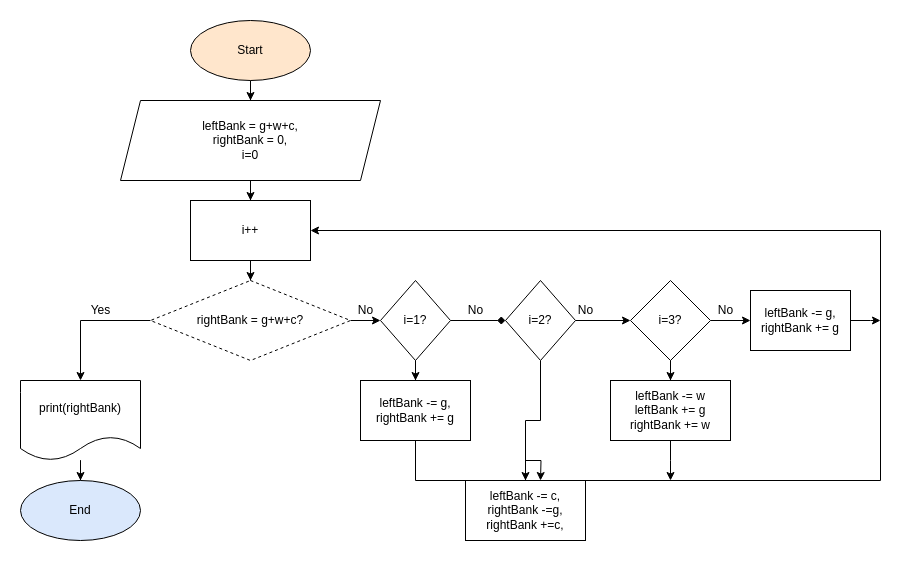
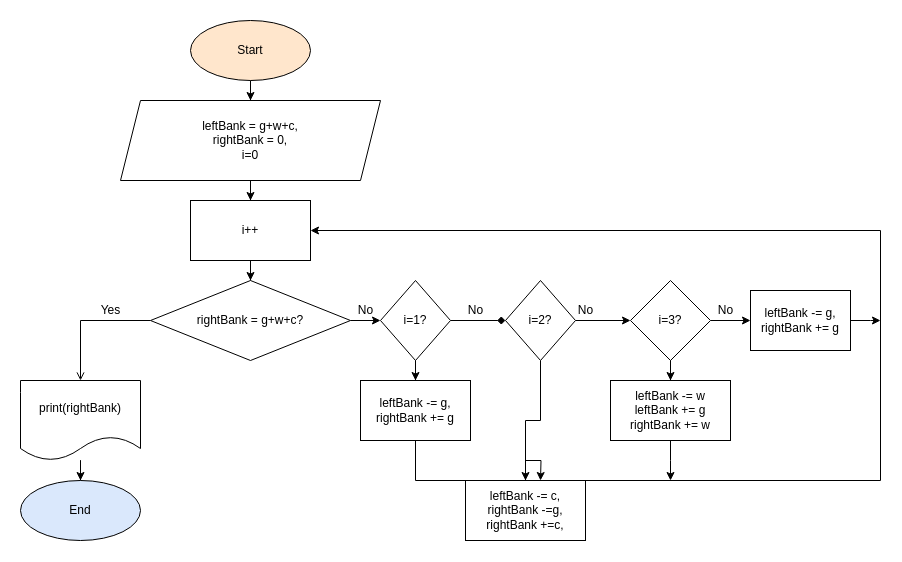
- <mxCell id="23" value="Yes" style="text;html=1;align=center;verticalAlign=middle;resizable=0;points=[];autosize=1;strokeColor=none;fillColor=none;" vertex="1" parent="1"><mxGeometry x="80" y="300" width="40" height="20" as="geometry" /></mxCell>
+ <mxCell id="23" value="Yes" style="text;html=1;align=center;verticalAlign=middle;resizable=0;points=[];autosize=1;strokeColor=none;fillColor=none;" vertex="1" parent="1"><mxGeometry x="90" y="300" width="40" height="20" as="geometry" /></mxCell>
- <mxCell id="10" value="rightBank = g+w+c?" style="rhombus;whiteSpace=wrap;html=1;dashed=1;" vertex="1" parent="1"><mxGeometry x="150" y="280" width="200" height="80" as="geometry" /></mxCell>
+ <mxCell id="10" value="rightBank = g+w+c?" style="rhombus;whiteSpace=wrap;html=1;" vertex="1" parent="1"><mxGeometry x="150" y="280" width="200" height="80" as="geometry" /></mxCell>
- <mxCell id="8" value="" style="edgeStyle=orthogonalEdgeStyle;rounded=0;orthogonalLoop=1;jettySize=auto;html=1;" edge="1" parent="1" source="10" target="12"><mxGeometry relative="1" as="geometry" /></mxCell>
+ <mxCell id="8" value="" style="edgeStyle=orthogonalEdgeStyle;rounded=0;orthogonalLoop=1;jettySize=auto;html=1;endArrow=open;" edge="1" parent="1" source="10" target="12"><mxGeometry relative="1" as="geometry" /></mxCell>
